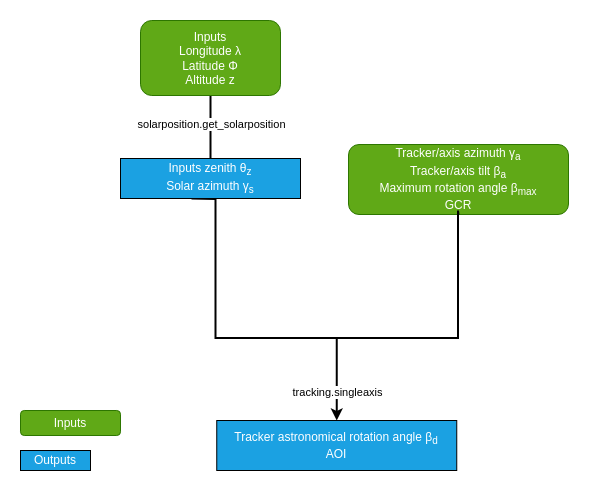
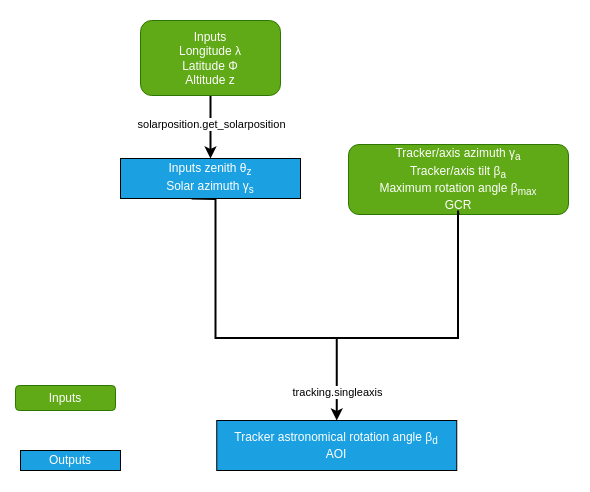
- <mxCell id="4" value="" style="endArrow=none;html=1;rounded=0;exitX=0.5;exitY=0.933;exitDx=0;exitDy=0;entryX=0.5;entryY=0;entryDx=0;entryDy=0;exitPerimeter=0;strokeWidth=2;" parent="1" source="12" target="11" edge="1"><mxGeometry relative="1" as="geometry"><mxPoint x="210" y="100" as="sourcePoint" /><mxPoint x="210" y="150" as="targetPoint" /></mxGeometry></mxCell>
+ <mxCell id="4" value="" style="endArrow=classic;html=1;rounded=0;exitX=0.5;exitY=0.933;exitDx=0;exitDy=0;entryX=0.5;entryY=0;entryDx=0;entryDy=0;exitPerimeter=0;strokeWidth=2;" parent="1" source="12" target="11" edge="1"><mxGeometry relative="1" as="geometry"><mxPoint x="210" y="100" as="sourcePoint" /><mxPoint x="210" y="150" as="targetPoint" /></mxGeometry></mxCell>
- <mxCell id="13" value="Inputs" style="rounded=1;whiteSpace=wrap;html=1;fontSize=12;glass=0;strokeWidth=1;shadow=0;fillColor=#60a917;fontColor=#ffffff;strokeColor=#2D7600;" vertex="1" parent="1"><mxGeometry x="20" y="410" width="100" height="25" as="geometry" /></mxCell>
+ <mxCell id="13" value="Inputs" style="rounded=1;whiteSpace=wrap;html=1;fontSize=12;glass=0;strokeWidth=1;shadow=0;fillColor=#60a917;fontColor=#ffffff;strokeColor=#2D7600;" vertex="1" parent="1"><mxGeometry x="15" y="385" width="100" height="25" as="geometry" /></mxCell>
- <mxCell id="14" value="Outputs" style="rounded=0;whiteSpace=wrap;html=1;fillColor=#1ba1e2;fontColor=#ffffff;strokeColor=default;" vertex="1" parent="1"><mxGeometry x="20" y="450" width="70" height="20" as="geometry" /></mxCell>
+ <mxCell id="14" value="Outputs" style="rounded=0;whiteSpace=wrap;html=1;fillColor=#1ba1e2;fontColor=#ffffff;strokeColor=default;" vertex="1" parent="1"><mxGeometry x="20" y="450" width="100" height="20" as="geometry" /></mxCell>
